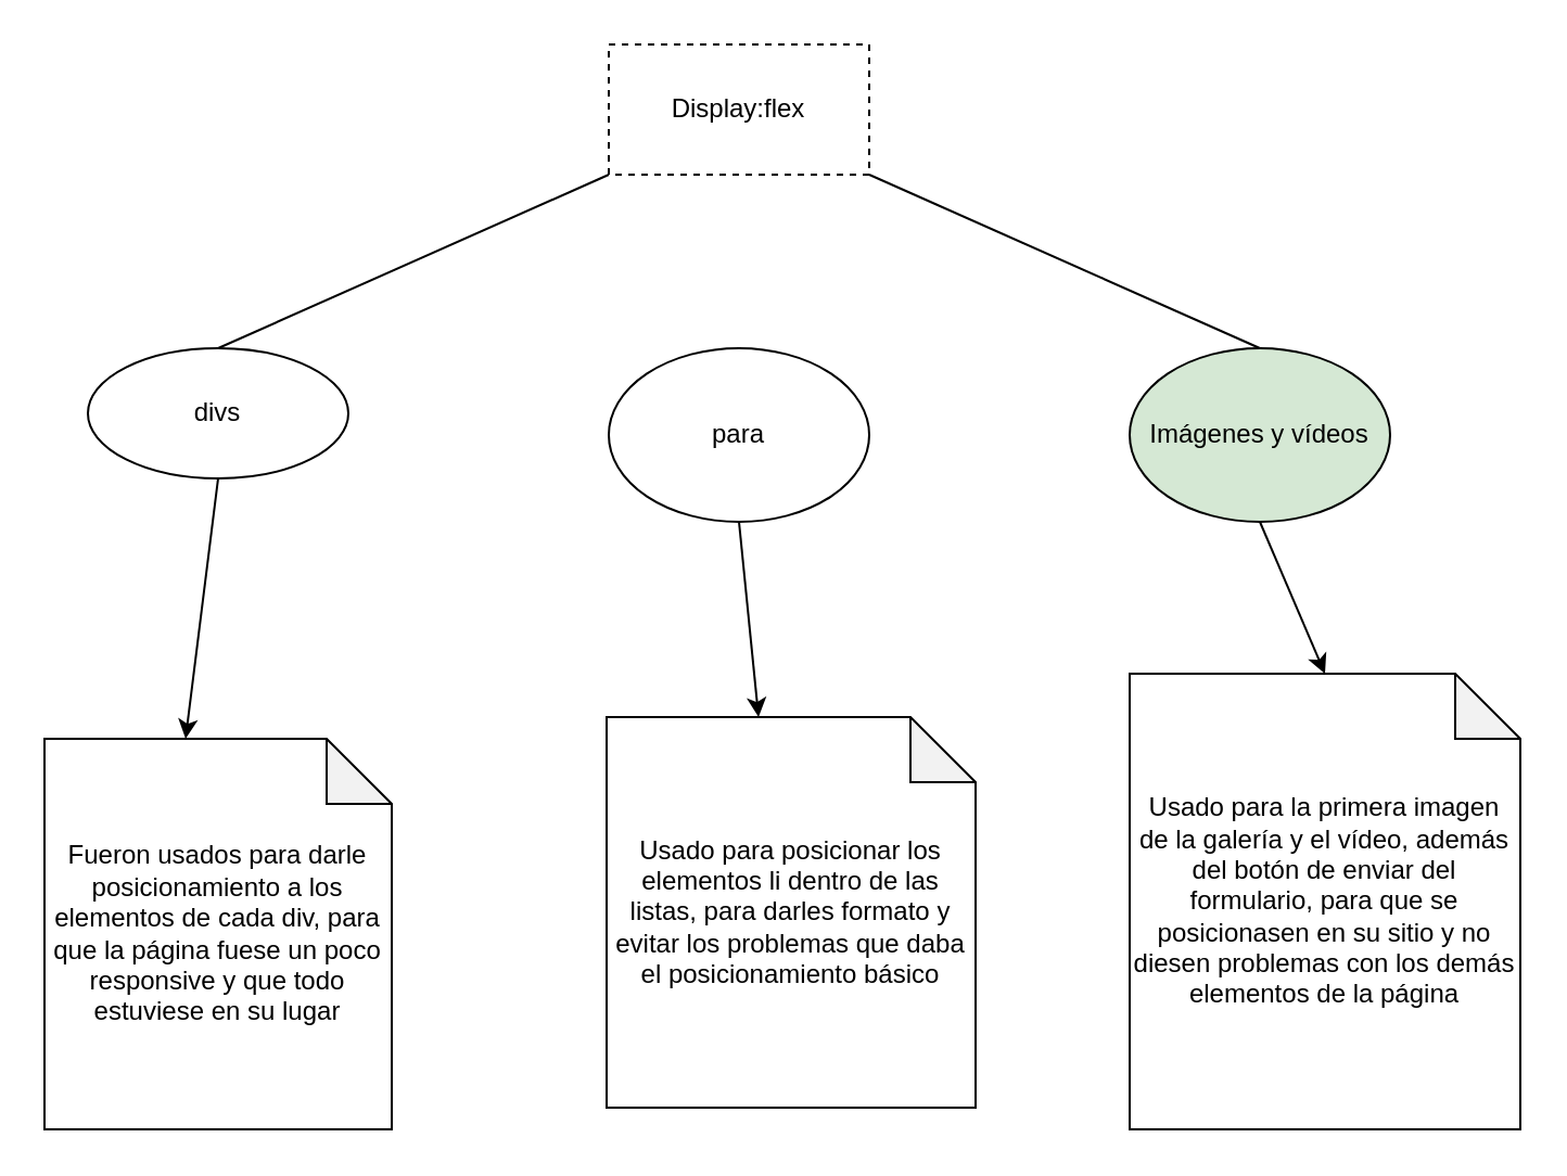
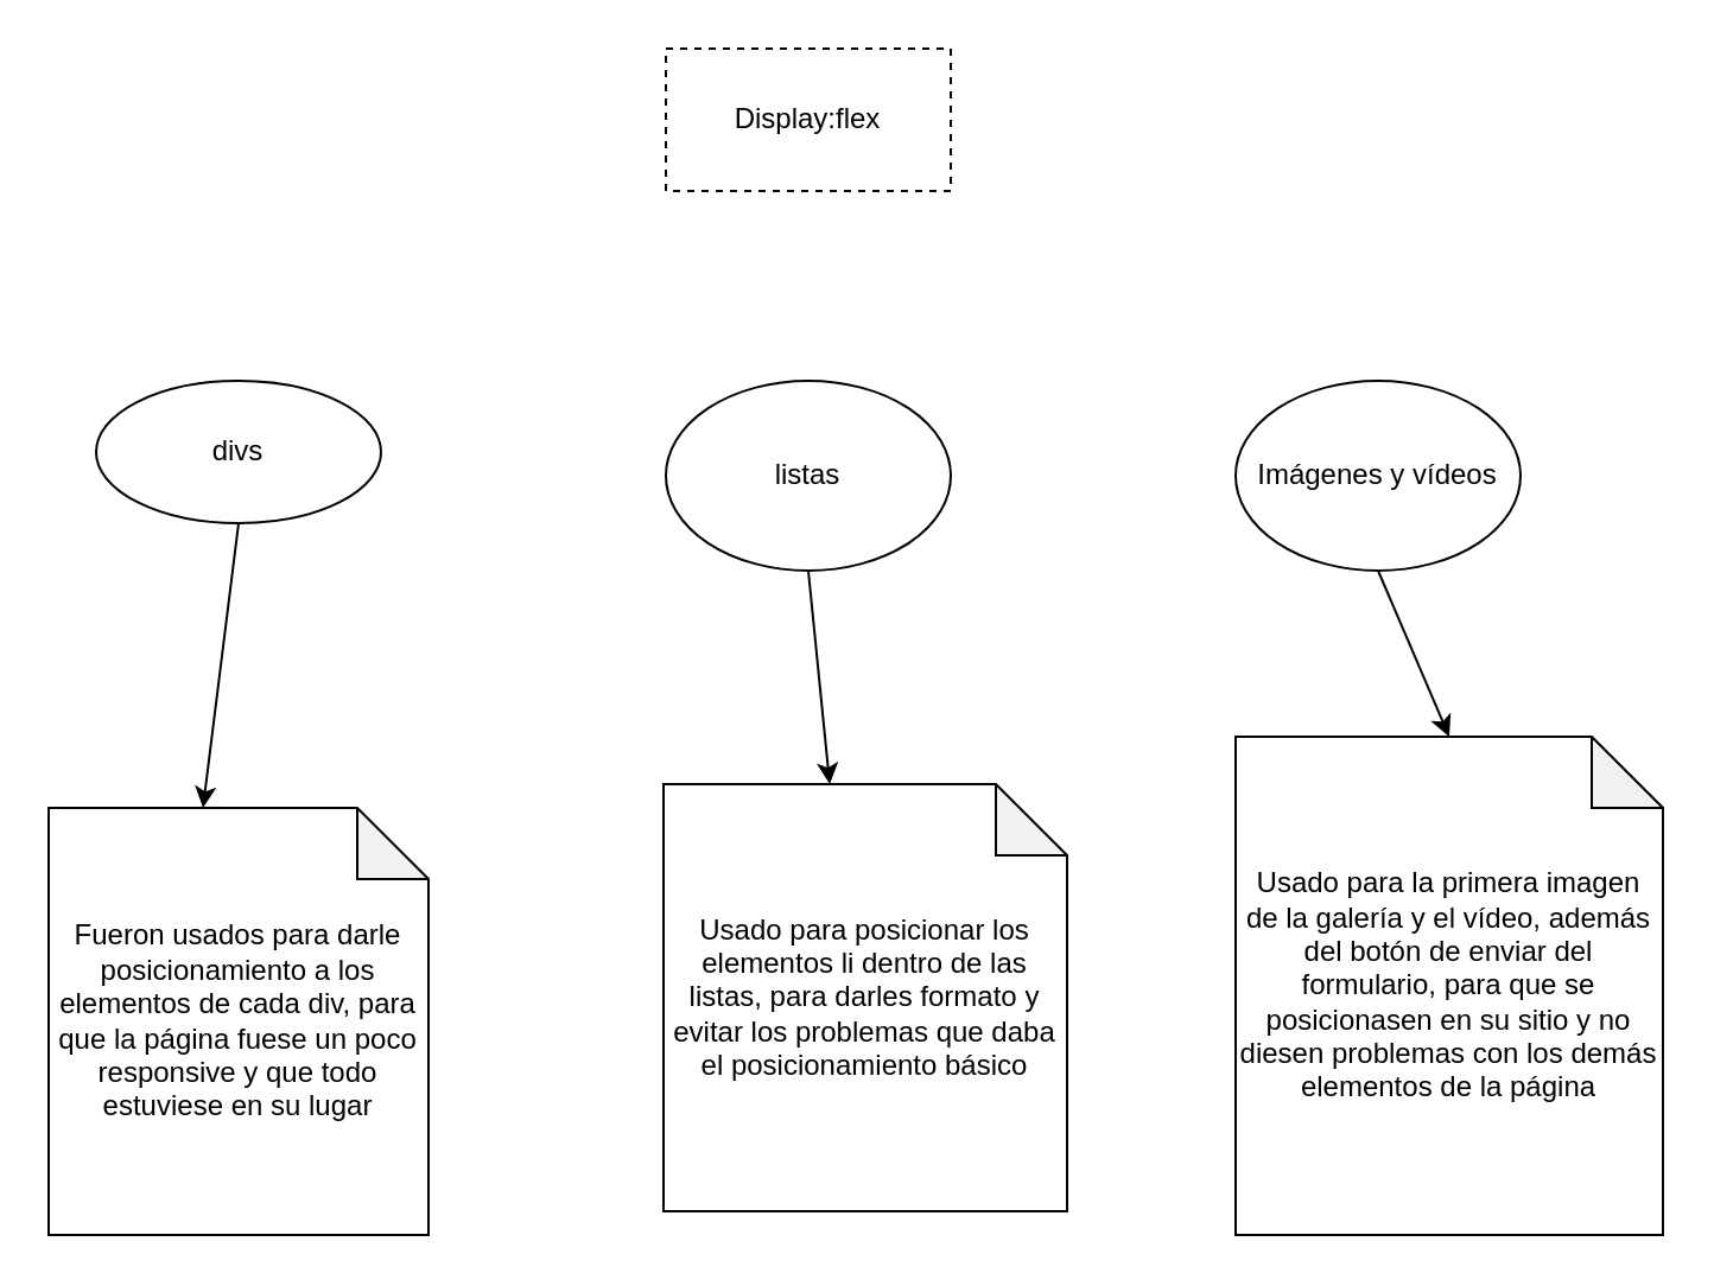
- <mxCell id="6" value="" style="endArrow=none;html=1;rounded=0;entryX=0;entryY=1;entryDx=0;entryDy=0;exitX=0.5;exitY=0;exitDx=0;exitDy=0;" edge="1" parent="1" source="3" target="2"><mxGeometry width="50" height="50" relative="1" as="geometry"><mxPoint x="150" y="110" as="sourcePoint" /><mxPoint x="200" y="60" as="targetPoint" /></mxGeometry></mxCell>
- <mxCell id="7" value="" style="endArrow=none;html=1;rounded=0;entryX=1;entryY=1;entryDx=0;entryDy=0;exitX=0.5;exitY=0;exitDx=0;exitDy=0;" edge="1" parent="1" source="5" target="2"><mxGeometry width="50" height="50" relative="1" as="geometry"><mxPoint x="480" y="130" as="sourcePoint" /><mxPoint x="530" y="80" as="targetPoint" /></mxGeometry></mxCell>
- <mxCell id="4" value="para" style="ellipse;whiteSpace=wrap;html=1;" vertex="1" parent="1"><mxGeometry x="280" y="160" width="120" height="80" as="geometry" /></mxCell>
+ <mxCell id="4" value="listas" style="ellipse;whiteSpace=wrap;html=1;" vertex="1" parent="1"><mxGeometry x="280" y="160" width="120" height="80" as="geometry" /></mxCell>
- <mxCell id="5" value="Imágenes y vídeos" style="ellipse;whiteSpace=wrap;html=1;fillColor=#d5e8d4;" vertex="1" parent="1"><mxGeometry x="520" y="160" width="120" height="80" as="geometry" /></mxCell>
+ <mxCell id="5" value="Imágenes y vídeos" style="ellipse;whiteSpace=wrap;html=1;" vertex="1" parent="1"><mxGeometry x="520" y="160" width="120" height="80" as="geometry" /></mxCell>
